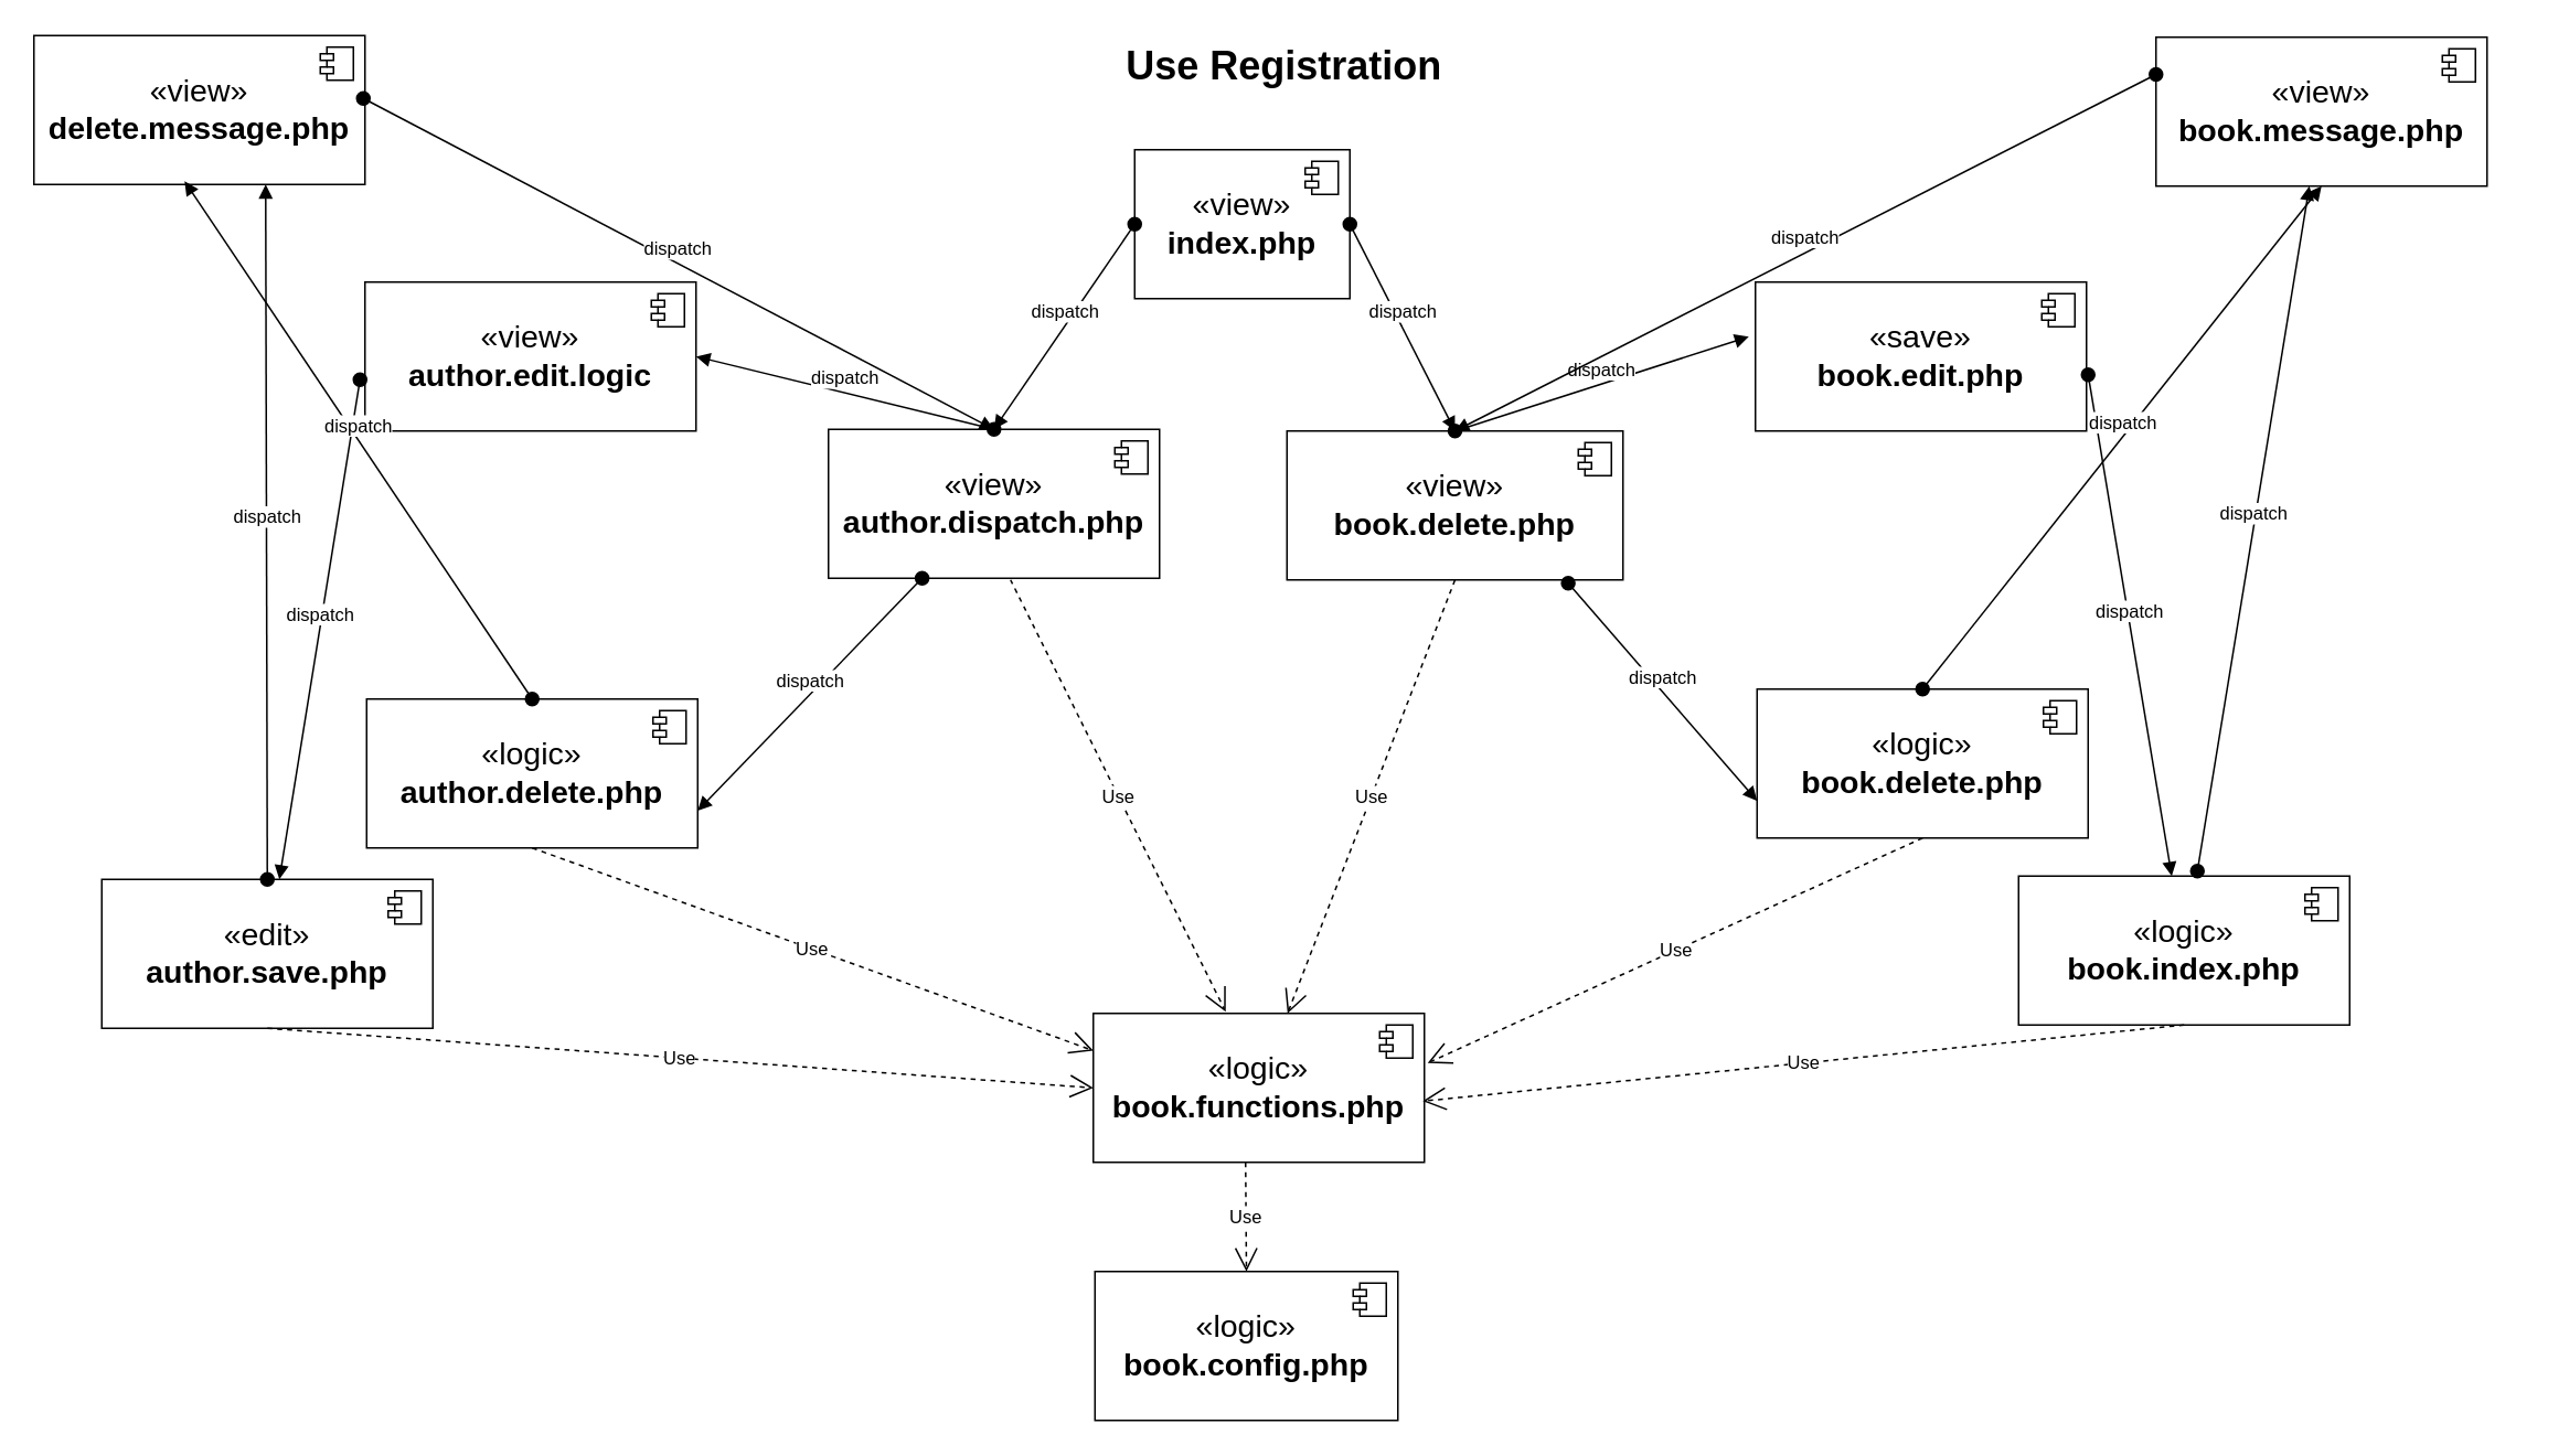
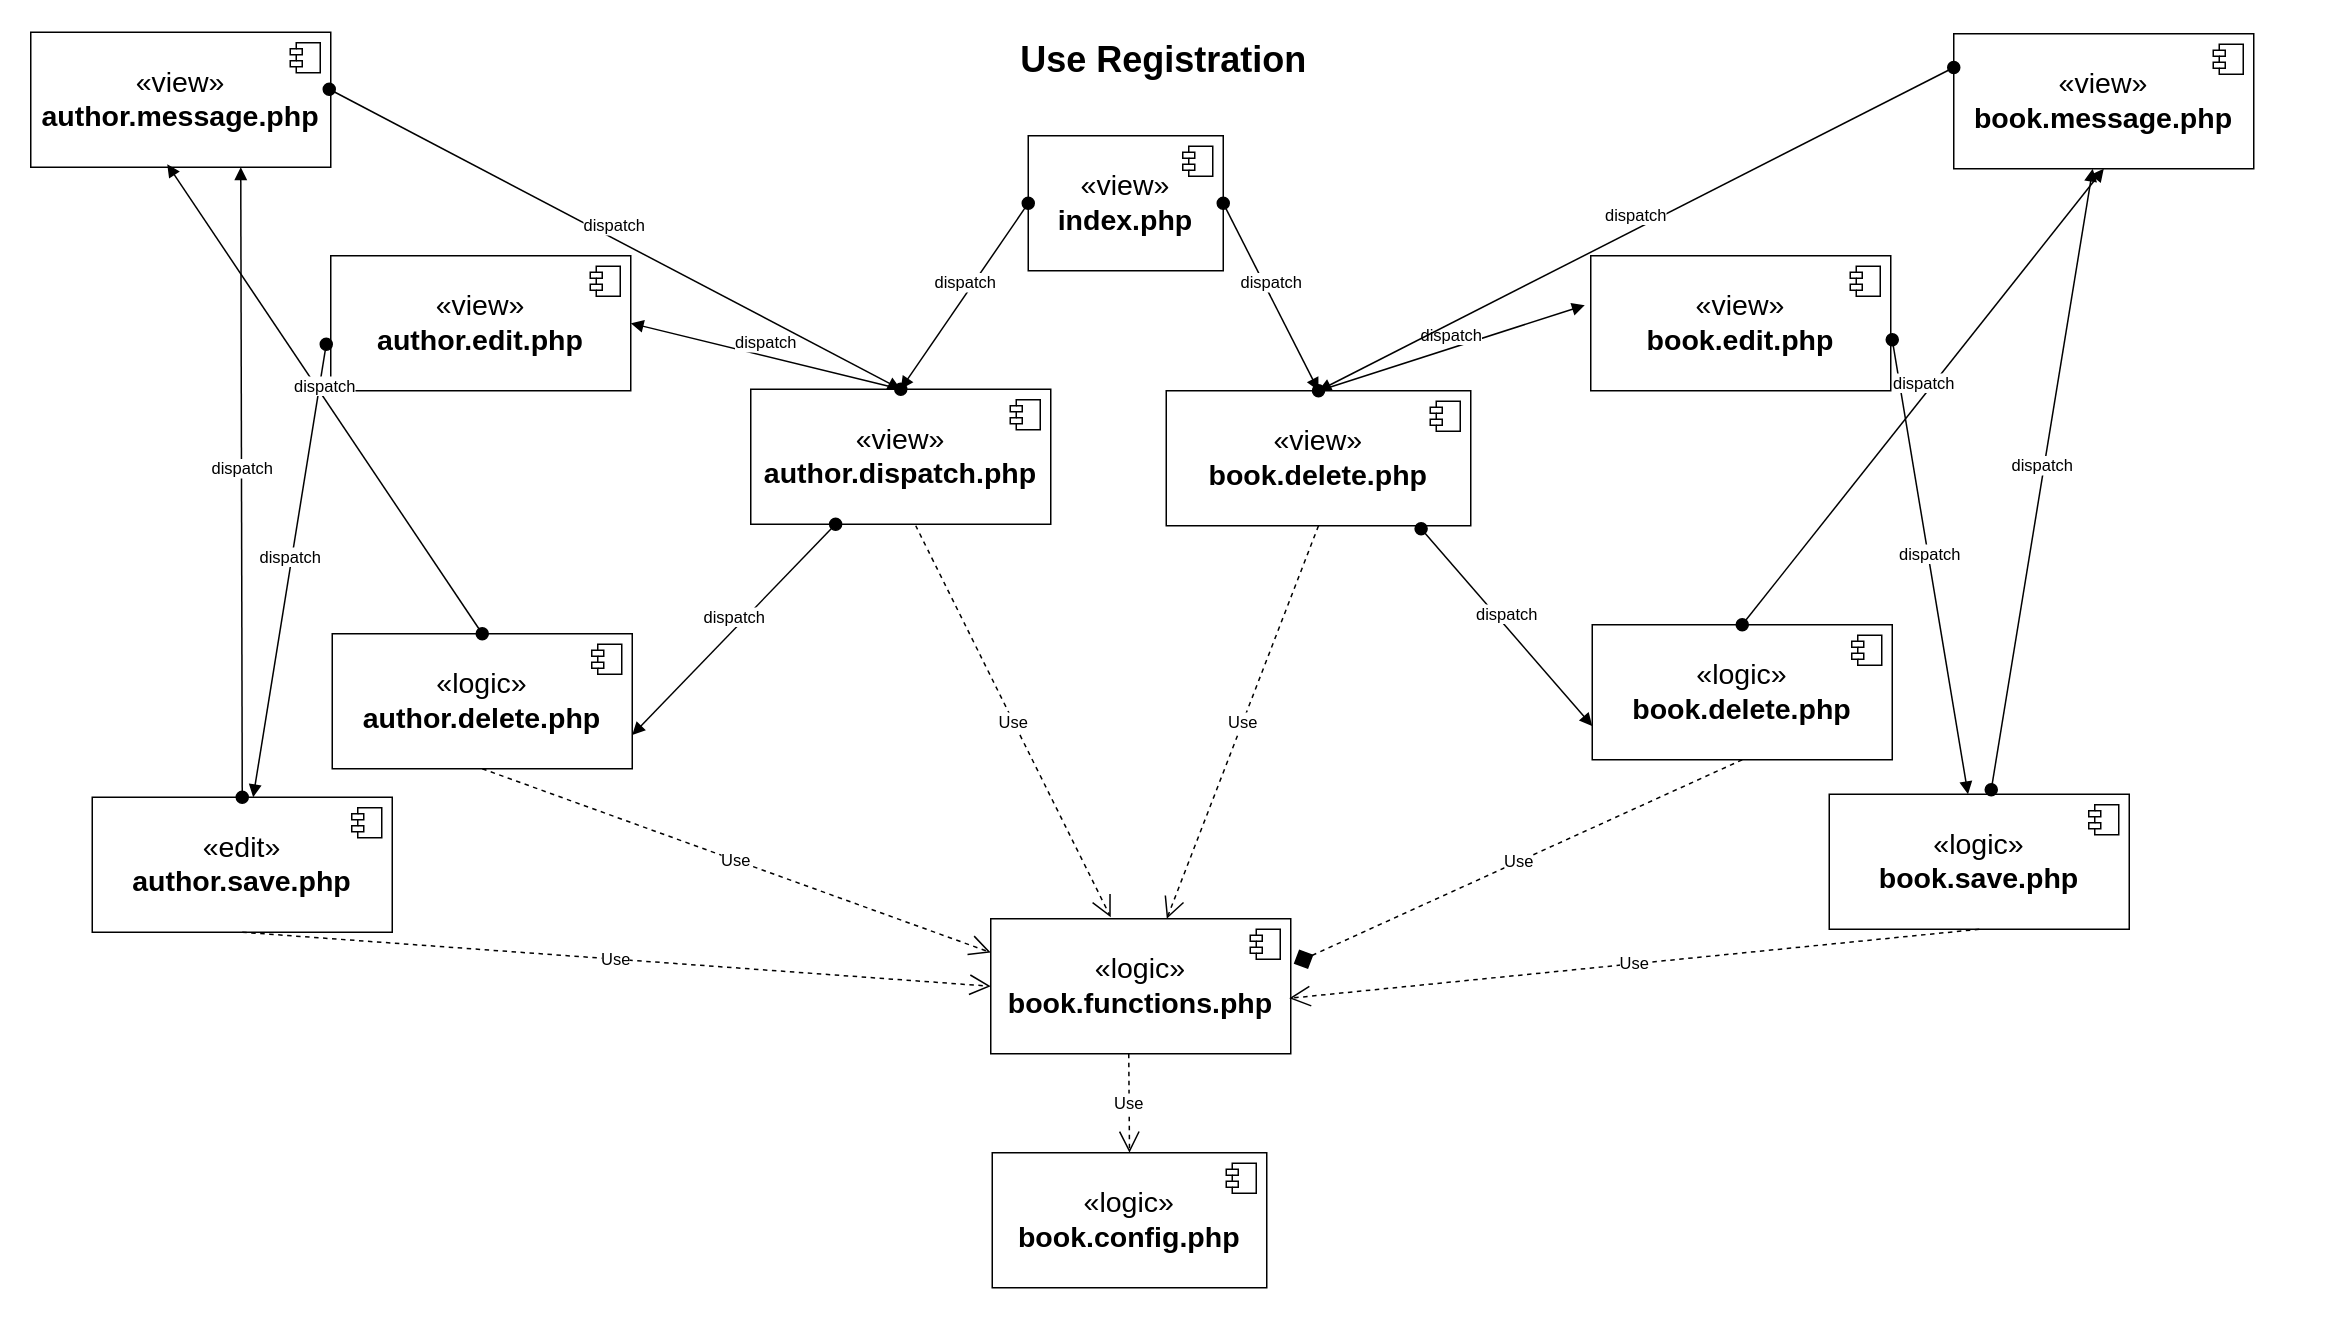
- <mxCell id="38" value="&lt;div style=&quot;font-size: 19px;&quot;&gt;&lt;font style=&quot;font-size: 19px;&quot;&gt;«view»&lt;b&gt;&lt;br&gt;&lt;/b&gt;&lt;/font&gt;&lt;/div&gt;&lt;div style=&quot;font-size: 19px;&quot;&gt;&lt;font style=&quot;font-size: 19px;&quot;&gt;&lt;b&gt;delete.message.php&lt;/b&gt;&lt;/font&gt;&lt;/div&gt;" style="html=1;dropTarget=0;whiteSpace=wrap;" parent="1" vertex="1"><mxGeometry x="20" y="21" width="200" height="90" as="geometry" /></mxCell>
+ <mxCell id="38" value="&lt;div style=&quot;font-size: 19px;&quot;&gt;&lt;font style=&quot;font-size: 19px;&quot;&gt;«view»&lt;b&gt;&lt;br&gt;&lt;/b&gt;&lt;/font&gt;&lt;/div&gt;&lt;div style=&quot;font-size: 19px;&quot;&gt;&lt;font style=&quot;font-size: 19px;&quot;&gt;&lt;b&gt;author.message.php&lt;/b&gt;&lt;/font&gt;&lt;/div&gt;" style="html=1;dropTarget=0;whiteSpace=wrap;" parent="1" vertex="1"><mxGeometry x="20" y="21" width="200" height="90" as="geometry" /></mxCell>
- <mxCell id="9" value="&lt;div style=&quot;font-size: 19px;&quot;&gt;&lt;font style=&quot;font-size: 19px;&quot;&gt;«view»&lt;b&gt;&lt;br&gt;&lt;/b&gt;&lt;/font&gt;&lt;/div&gt;&lt;div style=&quot;font-size: 19px;&quot;&gt;&lt;font style=&quot;font-size: 19px;&quot;&gt;&lt;b&gt;author.edit.logic&lt;/b&gt;&lt;/font&gt;&lt;/div&gt;" style="html=1;dropTarget=0;whiteSpace=wrap;" parent="1" vertex="1"><mxGeometry x="220" y="170" width="200" height="90" as="geometry" /></mxCell>
+ <mxCell id="9" value="&lt;div style=&quot;font-size: 19px;&quot;&gt;&lt;font style=&quot;font-size: 19px;&quot;&gt;«view»&lt;b&gt;&lt;br&gt;&lt;/b&gt;&lt;/font&gt;&lt;/div&gt;&lt;div style=&quot;font-size: 19px;&quot;&gt;&lt;font style=&quot;font-size: 19px;&quot;&gt;&lt;b&gt;author.edit.php&lt;/b&gt;&lt;/font&gt;&lt;/div&gt;" style="html=1;dropTarget=0;whiteSpace=wrap;" parent="1" vertex="1"><mxGeometry x="220" y="170" width="200" height="90" as="geometry" /></mxCell>
- <mxCell id="11" value="&lt;div style=&quot;font-size: 19px;&quot;&gt;&lt;font style=&quot;font-size: 19px;&quot;&gt;«save»&lt;b&gt;&lt;br&gt;&lt;/b&gt;&lt;/font&gt;&lt;/div&gt;&lt;div style=&quot;font-size: 19px;&quot;&gt;&lt;font style=&quot;font-size: 19px;&quot;&gt;&lt;b&gt;book.edit.php&lt;/b&gt;&lt;/font&gt;&lt;/div&gt;" style="html=1;dropTarget=0;whiteSpace=wrap;" parent="1" vertex="1"><mxGeometry x="1060" y="170" width="200" height="90" as="geometry" /></mxCell>
+ <mxCell id="11" value="&lt;div style=&quot;font-size: 19px;&quot;&gt;&lt;font style=&quot;font-size: 19px;&quot;&gt;«view»&lt;b&gt;&lt;br&gt;&lt;/b&gt;&lt;/font&gt;&lt;/div&gt;&lt;div style=&quot;font-size: 19px;&quot;&gt;&lt;font style=&quot;font-size: 19px;&quot;&gt;&lt;b&gt;book.edit.php&lt;/b&gt;&lt;/font&gt;&lt;/div&gt;" style="html=1;dropTarget=0;whiteSpace=wrap;" parent="1" vertex="1"><mxGeometry x="1060" y="170" width="200" height="90" as="geometry" /></mxCell>
- <mxCell id="15" value="&lt;div style=&quot;font-size: 19px;&quot;&gt;&lt;font style=&quot;font-size: 19px;&quot;&gt;«logic»&lt;b&gt;&lt;br&gt;&lt;/b&gt;&lt;/font&gt;&lt;/div&gt;&lt;div style=&quot;font-size: 19px;&quot;&gt;&lt;font style=&quot;font-size: 19px;&quot;&gt;&lt;b&gt;book.index.php&lt;/b&gt;&lt;/font&gt;&lt;/div&gt;" style="html=1;dropTarget=0;whiteSpace=wrap;" parent="1" vertex="1"><mxGeometry x="1219" y="529" width="200" height="90" as="geometry" /></mxCell>
+ <mxCell id="15" value="&lt;div style=&quot;font-size: 19px;&quot;&gt;&lt;font style=&quot;font-size: 19px;&quot;&gt;«logic»&lt;b&gt;&lt;br&gt;&lt;/b&gt;&lt;/font&gt;&lt;/div&gt;&lt;div style=&quot;font-size: 19px;&quot;&gt;&lt;font style=&quot;font-size: 19px;&quot;&gt;&lt;b&gt;book.save.php&lt;/b&gt;&lt;/font&gt;&lt;/div&gt;" style="html=1;dropTarget=0;whiteSpace=wrap;" parent="1" vertex="1"><mxGeometry x="1219" y="529" width="200" height="90" as="geometry" /></mxCell>
- <mxCell id="26" value="Use" style="endArrow=open;endSize=12;dashed=1;html=1;rounded=0;exitX=0.5;exitY=1;exitDx=0;exitDy=0;entryX=1.01;entryY=0.333;entryDx=0;entryDy=0;entryPerimeter=0;" parent="1" source="19" target="21" edge="1"><mxGeometry width="160" relative="1" as="geometry"><mxPoint x="750" y="410" as="sourcePoint" /><mxPoint x="910" y="410" as="targetPoint" /></mxGeometry></mxCell>
+ <mxCell id="26" value="Use" style="endArrow=diamond;endSize=12;dashed=1;html=1;rounded=0;exitX=0.5;exitY=1;exitDx=0;exitDy=0;entryX=1.01;entryY=0.333;entryDx=0;entryDy=0;entryPerimeter=0;" parent="1" source="19" target="21" edge="1"><mxGeometry width="160" relative="1" as="geometry"><mxPoint x="750" y="410" as="sourcePoint" /><mxPoint x="910" y="410" as="targetPoint" /></mxGeometry></mxCell>
